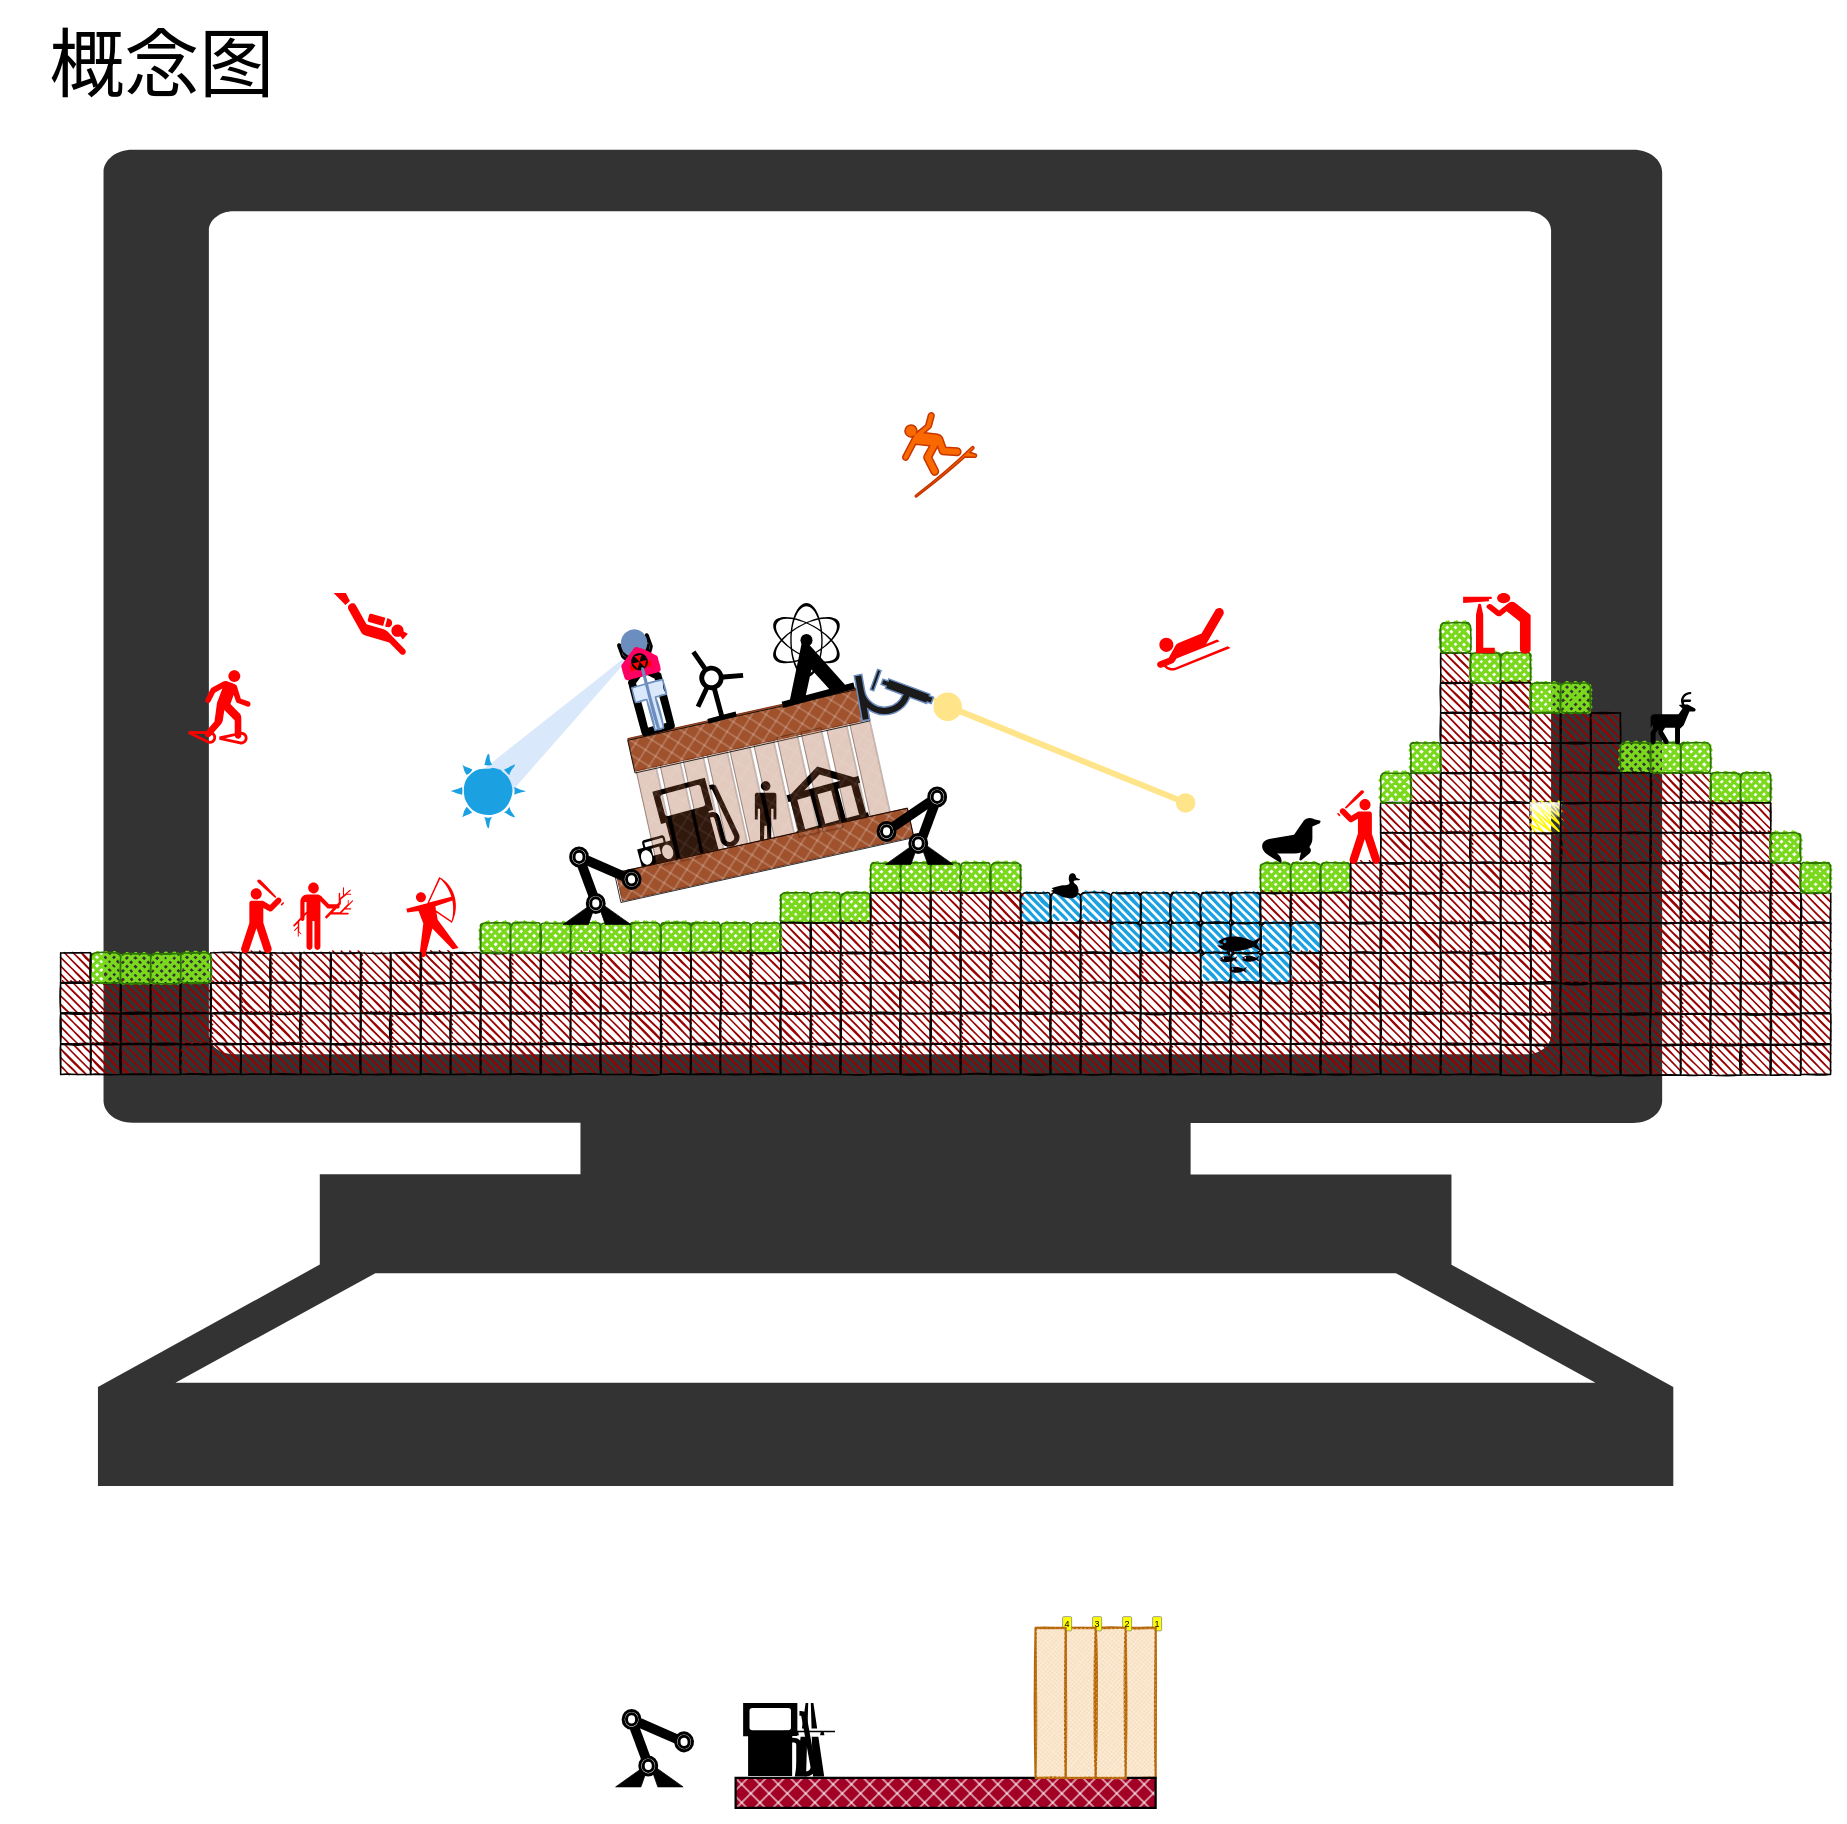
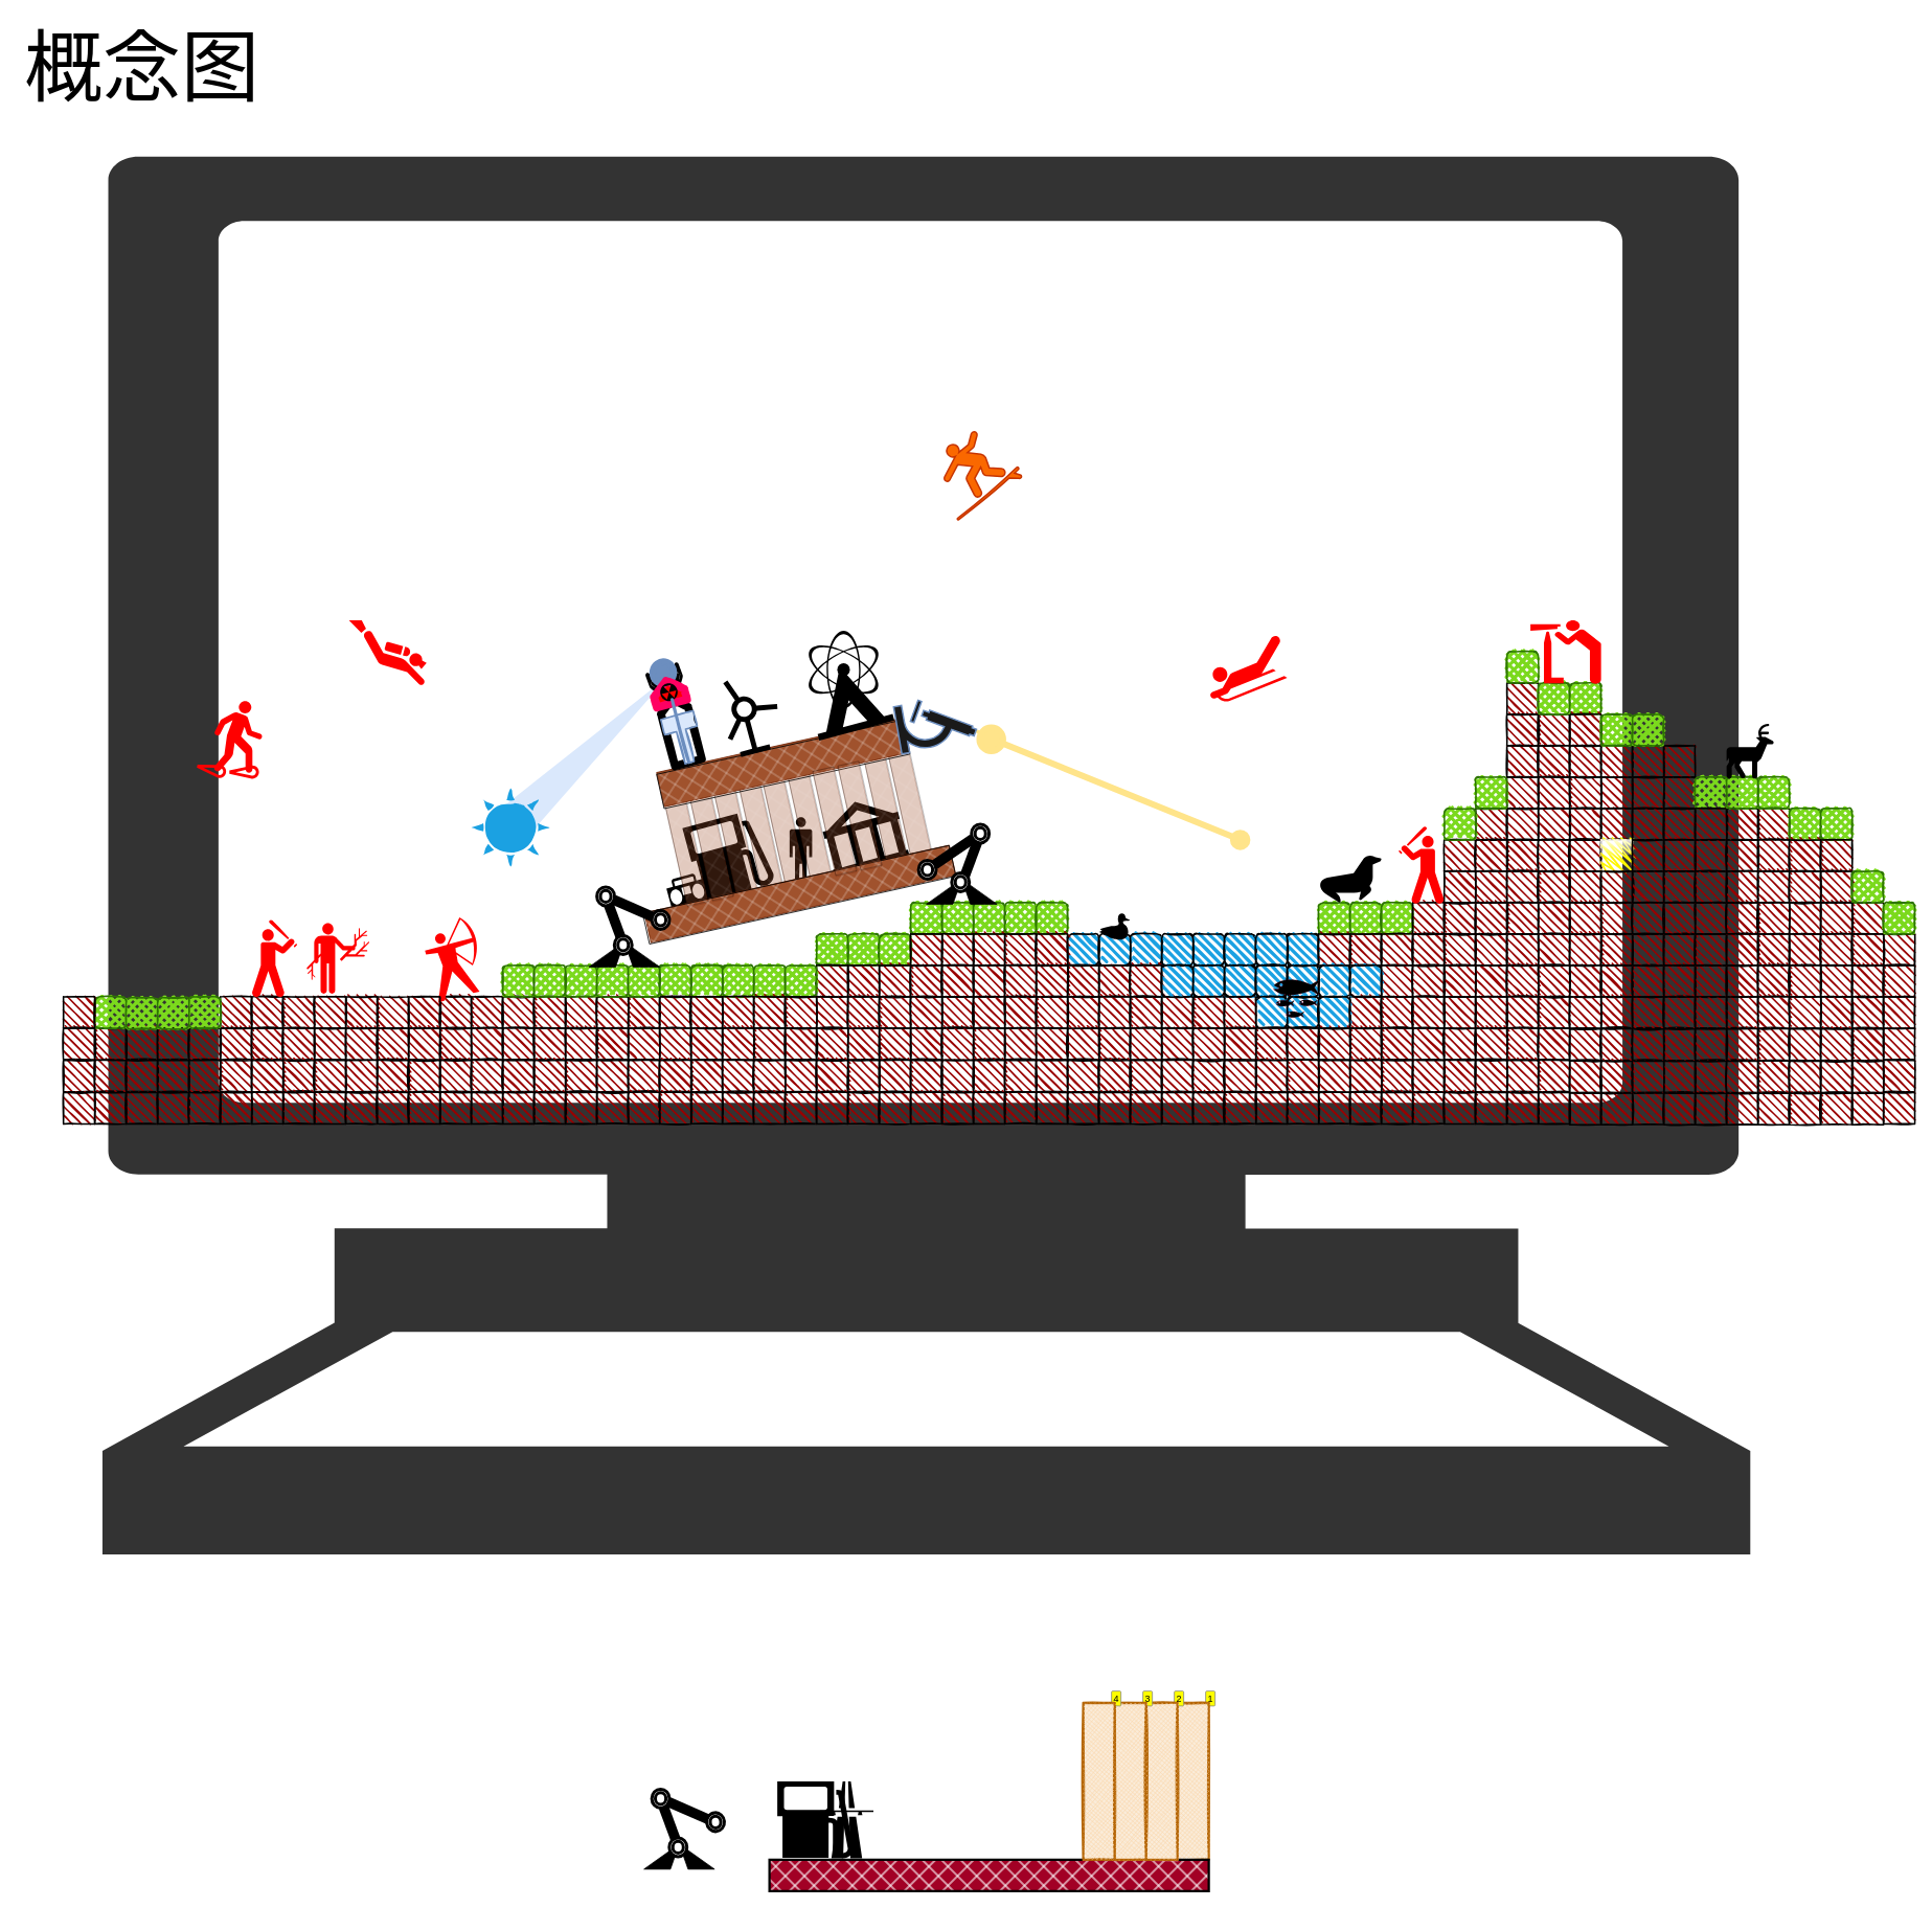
- <mxCell id="476" value="概念图" style="text;html=1;align=center;verticalAlign=middle;resizable=0;points=[];autosize=1;strokeColor=none;fillColor=none;fontSize=100;" parent="1" vertex="1"><mxGeometry x="55" y="20" width="320" height="130" as="geometry" /></mxCell>
+ <mxCell id="476" value="概念图" style="text;html=1;align=center;verticalAlign=middle;resizable=0;points=[];autosize=1;strokeColor=none;fillColor=none;fontSize=100;" parent="1" vertex="1"><mxGeometry x="20" y="20" width="320" height="130" as="geometry" /></mxCell>
